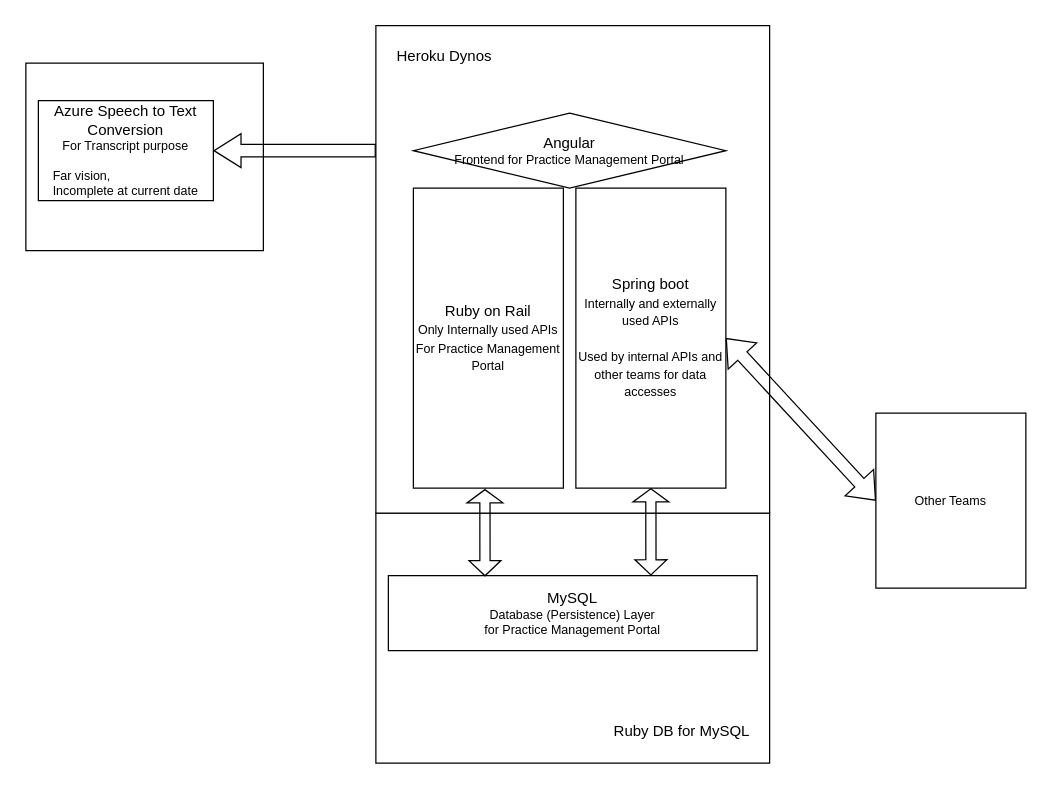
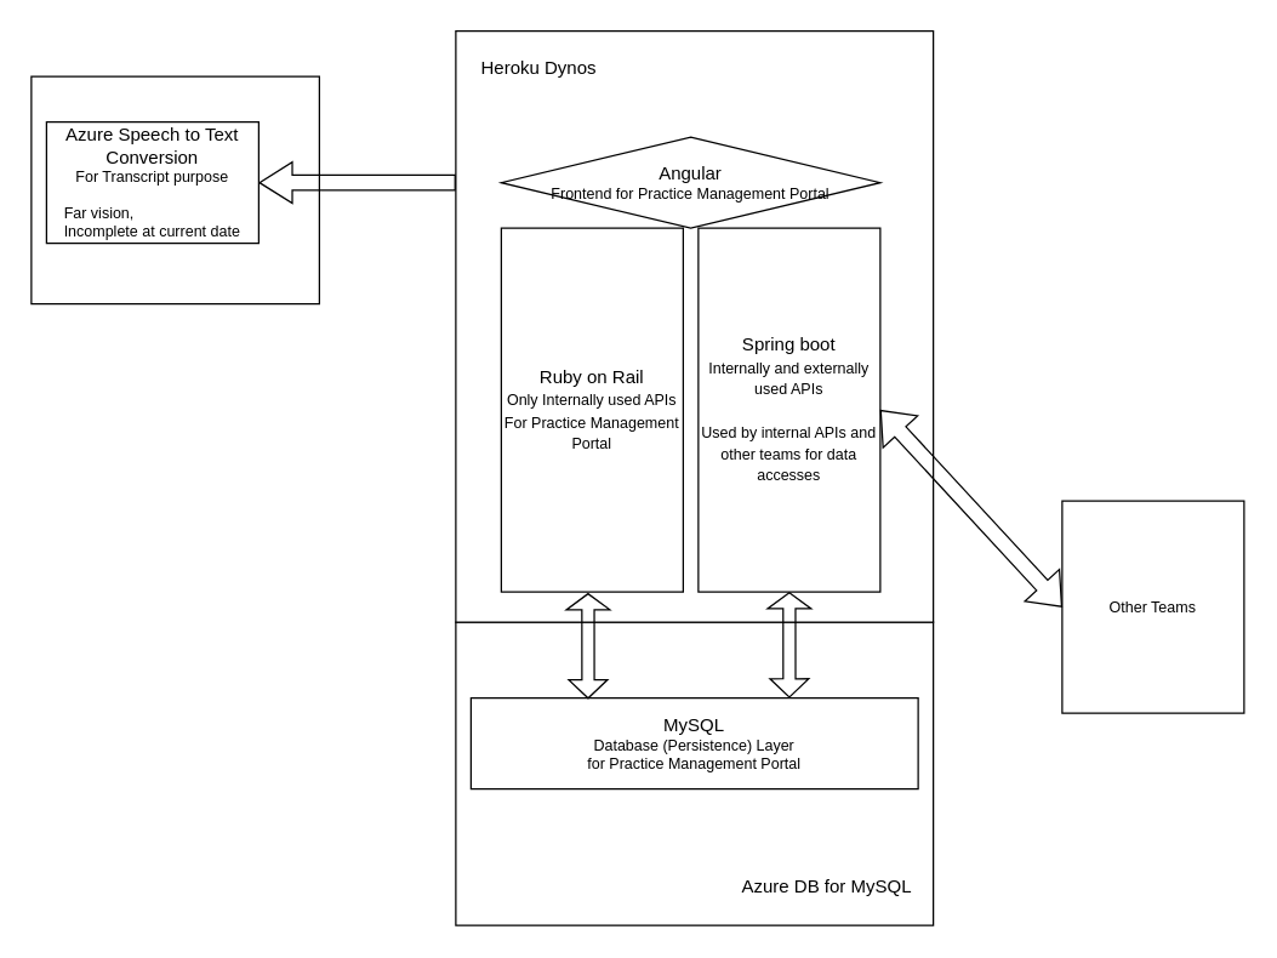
- <mxCell id="7" value="Ruby DB for MySQL" style="text;html=1;strokeColor=none;fillColor=none;align=center;verticalAlign=middle;whiteSpace=wrap;rounded=0;fontSize=12;" vertex="1" parent="1"><mxGeometry x="485" y="570" width="120" height="30" as="geometry" /></mxCell>
+ <mxCell id="7" value="Azure DB for MySQL" style="text;html=1;strokeColor=none;fillColor=none;align=center;verticalAlign=middle;whiteSpace=wrap;rounded=0;fontSize=12;" vertex="1" parent="1"><mxGeometry x="485" y="570" width="120" height="30" as="geometry" /></mxCell>
